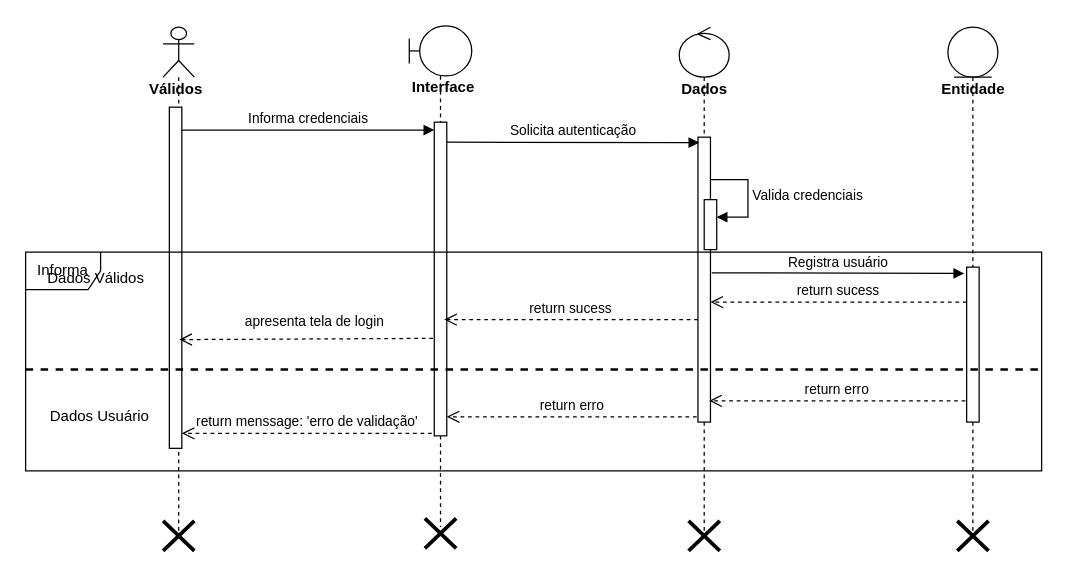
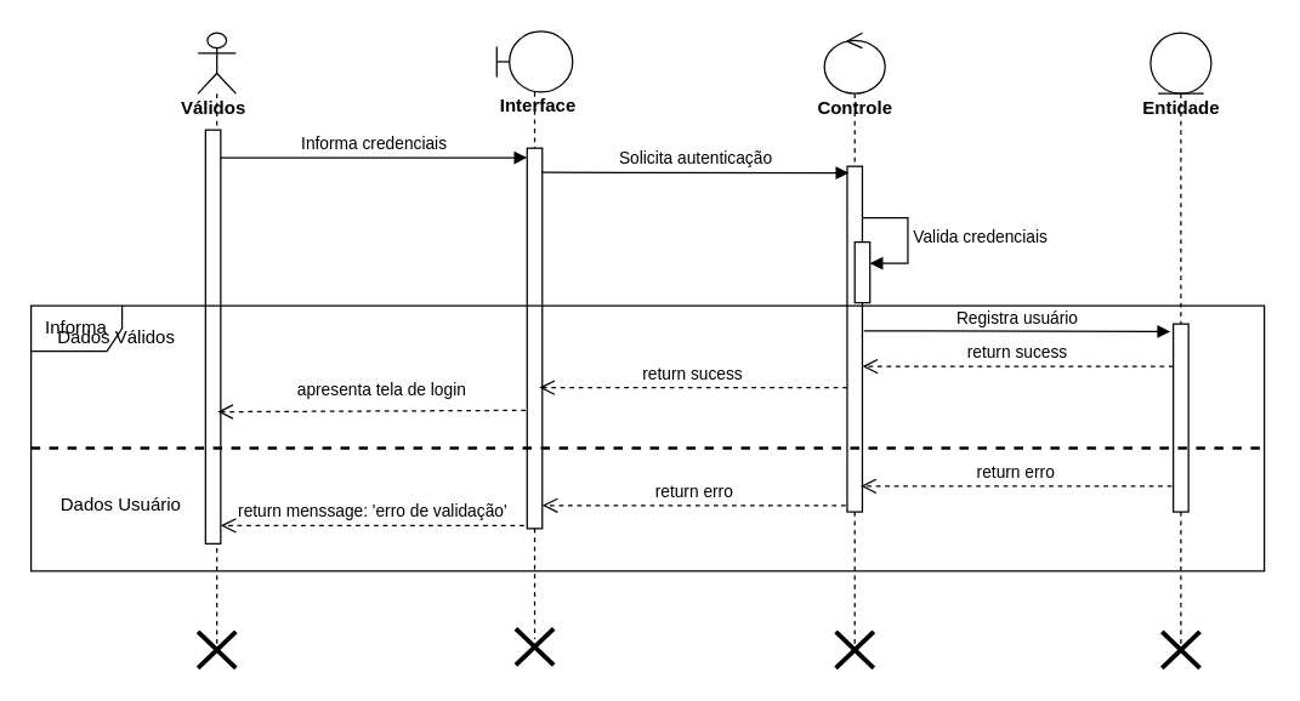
- <mxCell id="12" value="Dados" style="text;align=center;fontStyle=1;verticalAlign=middle;spacingLeft=3;spacingRight=3;strokeColor=none;rotatable=0;points=[[0,0.5],[1,0.5]];portConstraint=eastwest;html=1;" parent="1" vertex="1"><mxGeometry x="523" y="58" width="80" height="26" as="geometry" /></mxCell>
+ <mxCell id="12" value="Controle" style="text;align=center;fontStyle=1;verticalAlign=middle;spacingLeft=3;spacingRight=3;strokeColor=none;rotatable=0;points=[[0,0.5],[1,0.5]];portConstraint=eastwest;html=1;" parent="1" vertex="1"><mxGeometry x="523" y="58" width="80" height="26" as="geometry" /></mxCell>
